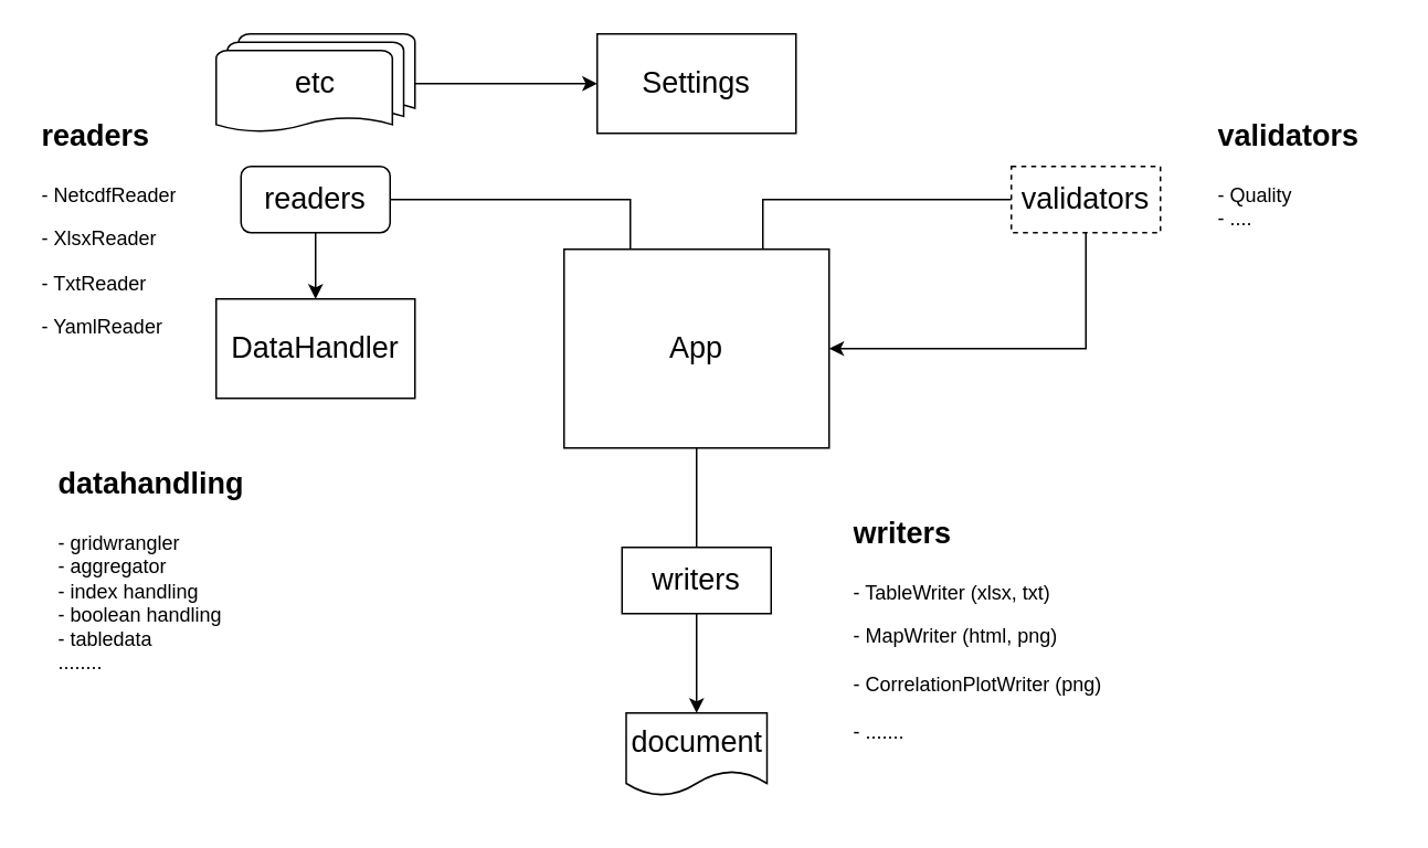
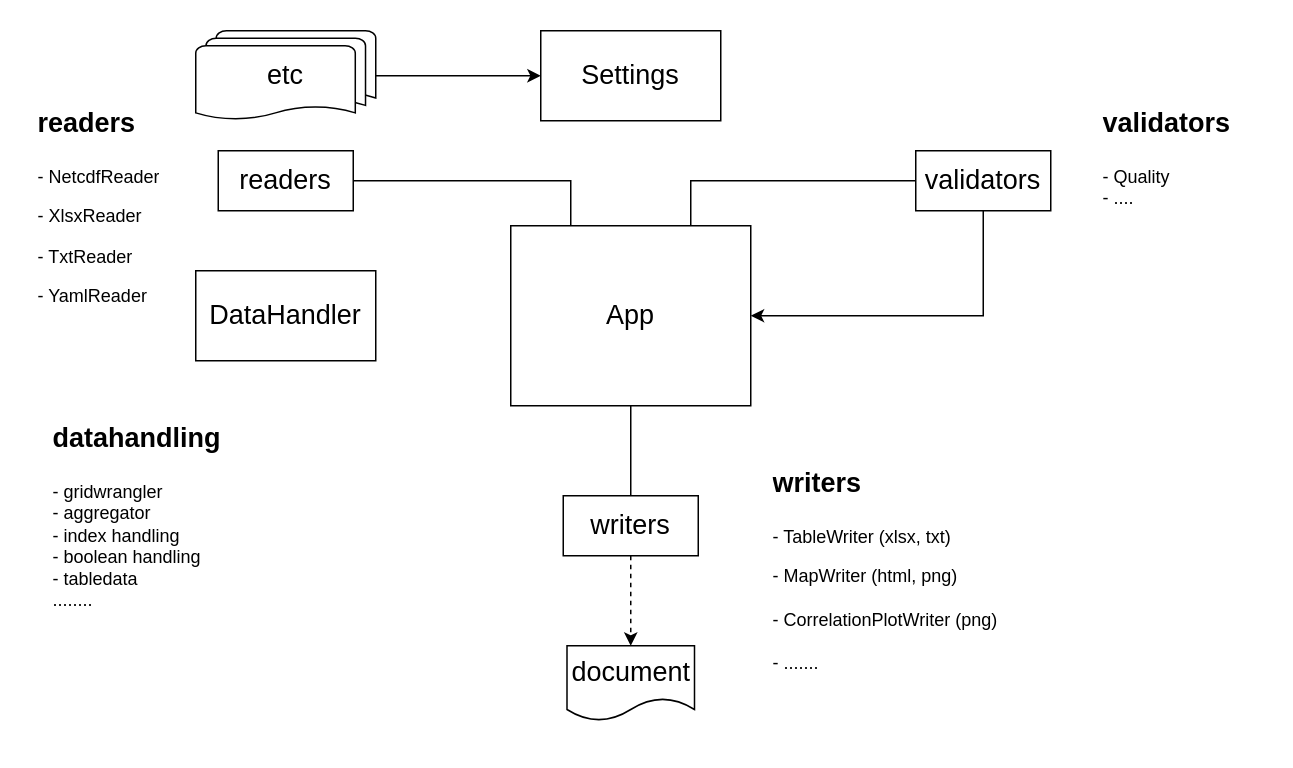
- <mxCell id="9" value="&lt;font style=&quot;font-size: 18px&quot;&gt;readers&lt;/font&gt;" style="whiteSpace=wrap;html=1;rounded=1;" vertex="1" parent="1"><mxGeometry x="145" y="100" width="90" height="40" as="geometry" /></mxCell>
+ <mxCell id="9" value="&lt;font style=&quot;font-size: 18px&quot;&gt;readers&lt;/font&gt;" style="rounded=0;whiteSpace=wrap;html=1;" vertex="1" parent="1"><mxGeometry x="145" y="100" width="90" height="40" as="geometry" /></mxCell>
- <mxCell id="17" value="&lt;font style=&quot;font-size: 18px&quot;&gt;validators&lt;/font&gt;" style="rounded=0;whiteSpace=wrap;html=1;dashed=1;" vertex="1" parent="1"><mxGeometry x="610" y="100" width="90" height="40" as="geometry" /></mxCell>
+ <mxCell id="17" value="&lt;font style=&quot;font-size: 18px&quot;&gt;validators&lt;/font&gt;" style="rounded=0;whiteSpace=wrap;html=1;" vertex="1" parent="1"><mxGeometry x="610" y="100" width="90" height="40" as="geometry" /></mxCell>
- <mxCell id="8" style="edgeStyle=orthogonalEdgeStyle;rounded=0;orthogonalLoop=1;jettySize=auto;html=1;endArrow=classic;endFill=1;entryX=0.5;entryY=0;entryDx=0;entryDy=0;" edge="1" parent="1" source="9" target="2"><mxGeometry relative="1" as="geometry"><mxPoint x="350" y="170" as="targetPoint" /><Array as="points"><mxPoint x="190" y="150" /><mxPoint x="190" y="150" /></Array></mxGeometry></mxCell>
- <mxCell id="6" value="" style="edgeStyle=orthogonalEdgeStyle;rounded=0;orthogonalLoop=1;jettySize=auto;html=1;endArrow=classic;endFill=1;entryX=0.5;entryY=0;entryDx=0;entryDy=0;" edge="1" parent="1" source="7" target="14"><mxGeometry relative="1" as="geometry"><mxPoint x="420" y="460" as="targetPoint" /></mxGeometry></mxCell>
+ <mxCell id="6" value="" style="edgeStyle=orthogonalEdgeStyle;rounded=0;orthogonalLoop=1;jettySize=auto;html=1;endArrow=classic;endFill=1;entryX=0.5;entryY=0;entryDx=0;entryDy=0;dashed=1;" edge="1" parent="1" source="7" target="14"><mxGeometry relative="1" as="geometry"><mxPoint x="420" y="460" as="targetPoint" /></mxGeometry></mxCell>
